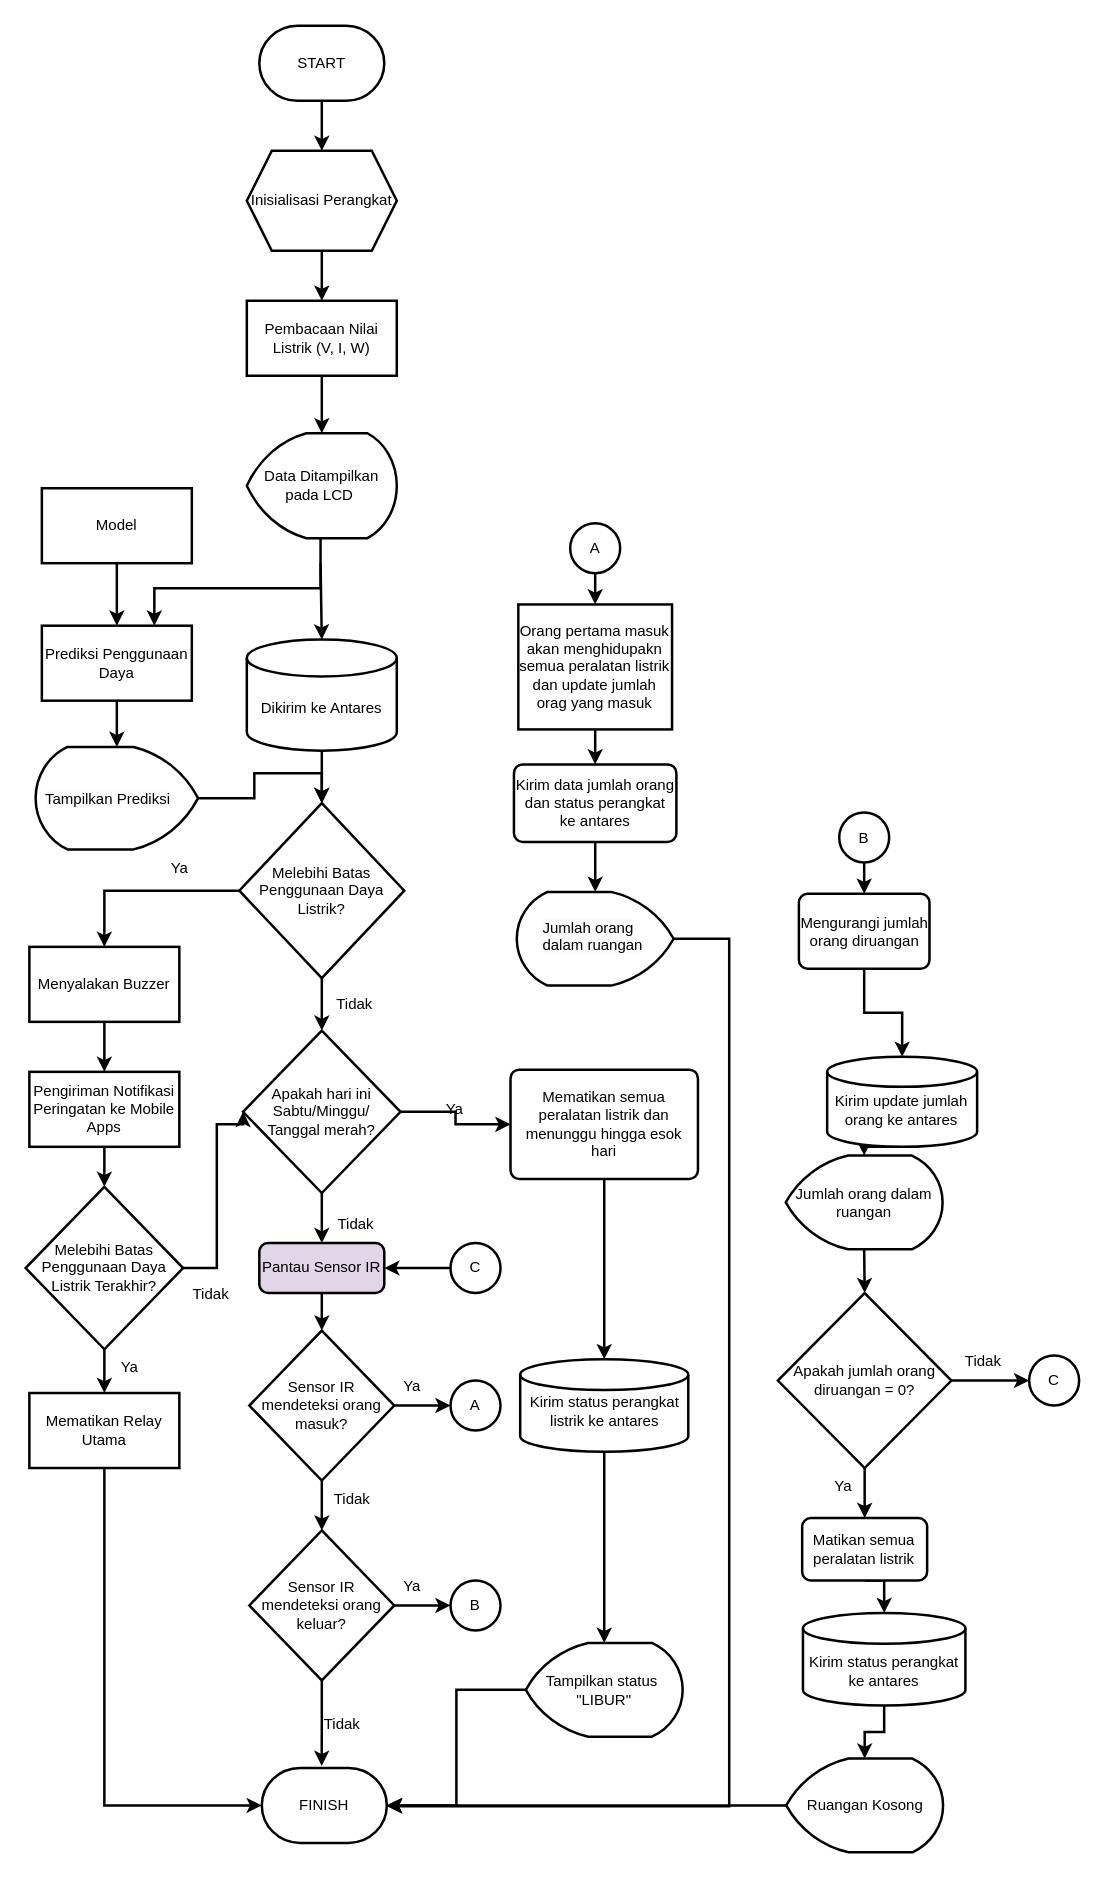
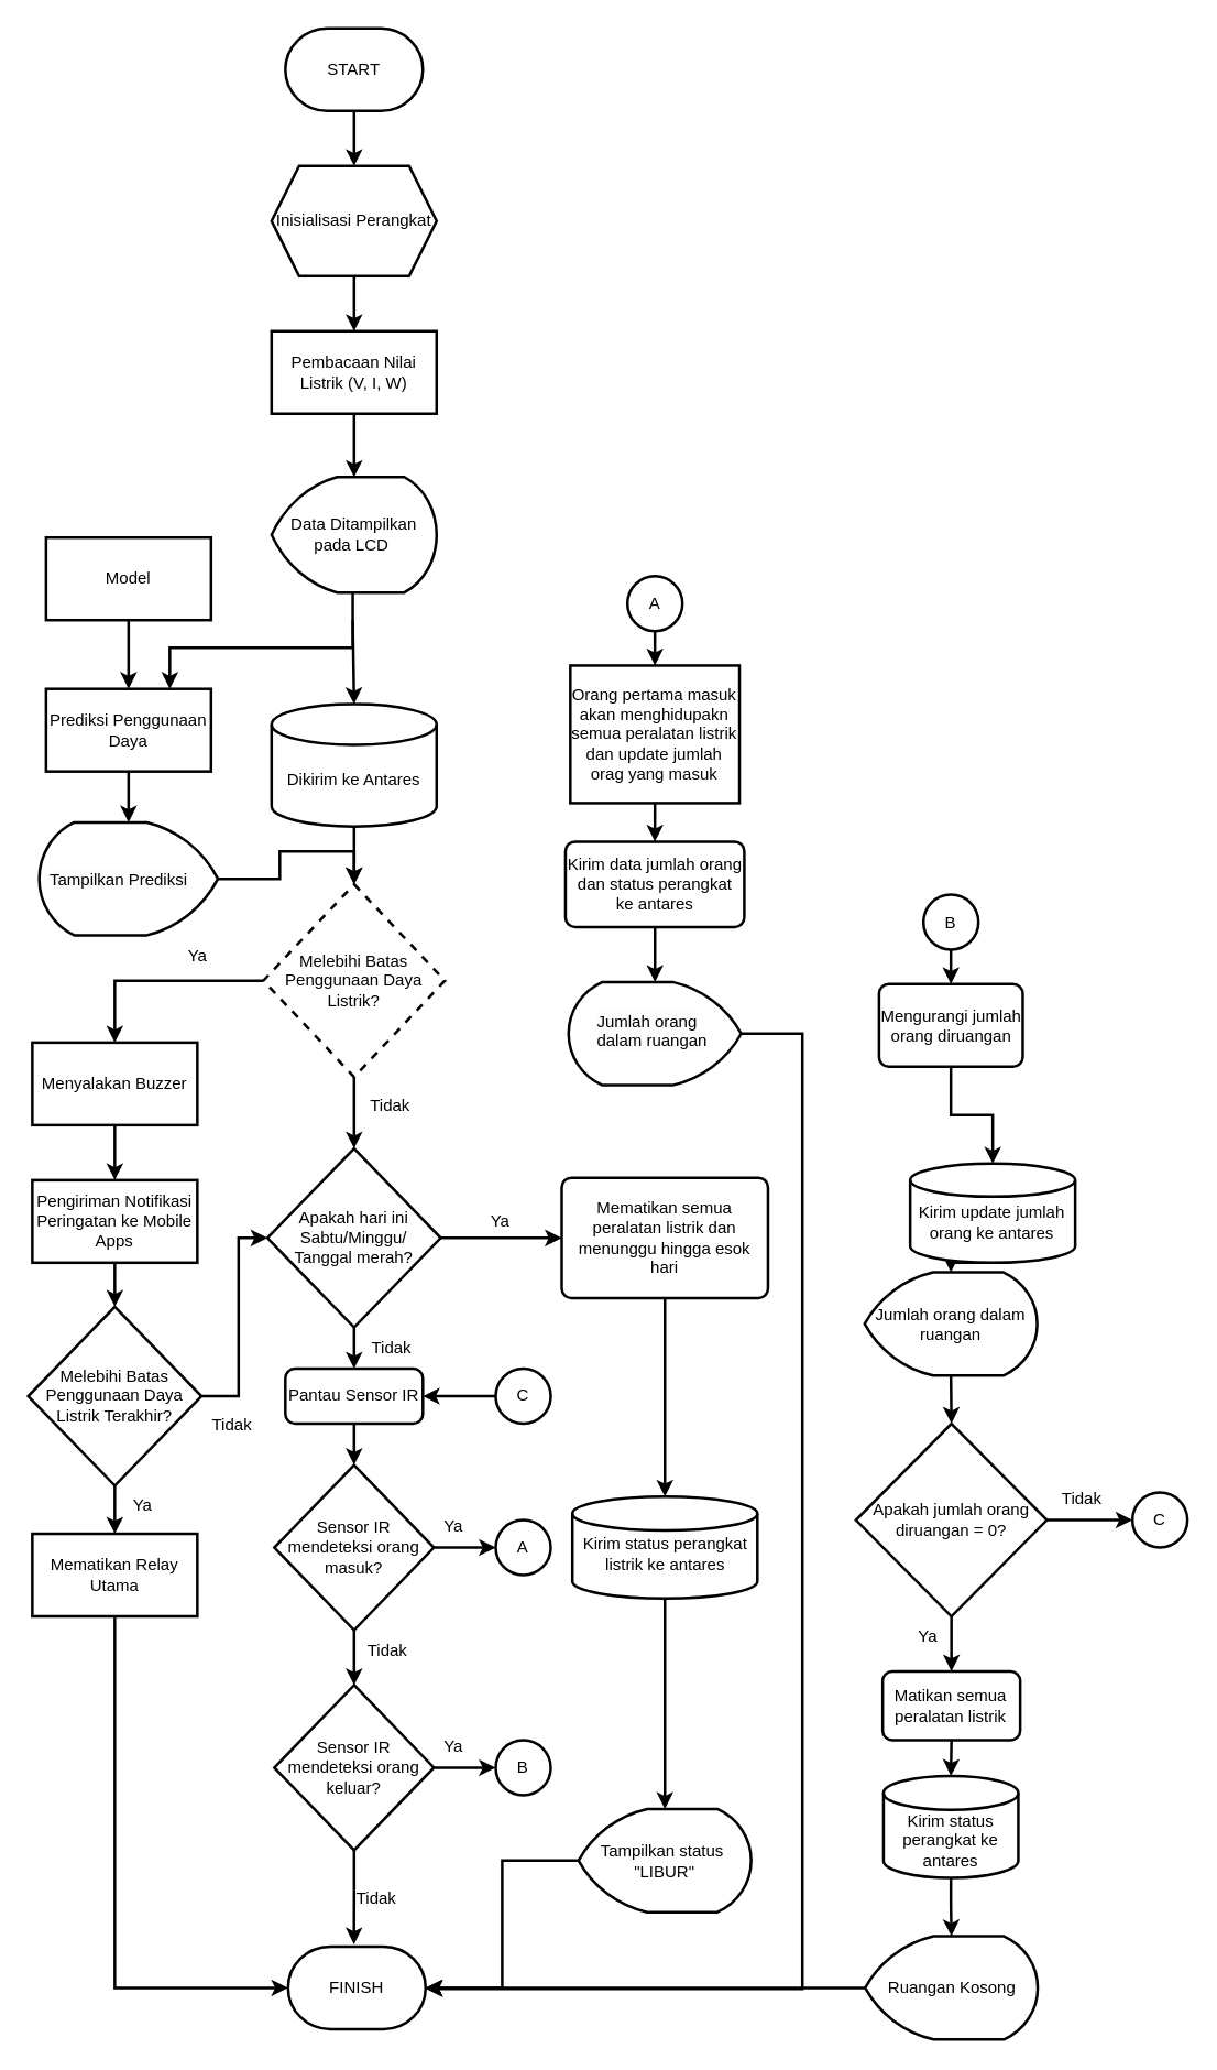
- <mxCell id="11" value="Melebihi Batas Penggunaan Daya Listrik?" style="rhombus;whiteSpace=wrap;html=1;strokeWidth=2;" parent="1" vertex="1"><mxGeometry x="191" y="642" width="132" height="140" as="geometry" /></mxCell>
+ <mxCell id="11" value="Melebihi Batas Penggunaan Daya Listrik?" style="rhombus;whiteSpace=wrap;html=1;strokeWidth=2;dashed=1;" parent="1" vertex="1"><mxGeometry x="191" y="642" width="132" height="140" as="geometry" /></mxCell>
- <mxCell id="24" value="Apakah hari ini Sabtu/Minggu/&lt;div&gt;Tanggal merah?&lt;/div&gt;" style="strokeWidth=2;html=1;shape=mxgraph.flowchart.decision;whiteSpace=wrap;" parent="1" vertex="1"><mxGeometry x="194" y="824" width="126" height="130" as="geometry" /></mxCell>
+ <mxCell id="24" value="Apakah hari ini Sabtu/Minggu/&lt;div&gt;Tanggal merah?&lt;/div&gt;" style="strokeWidth=2;html=1;shape=mxgraph.flowchart.decision;whiteSpace=wrap;" parent="1" vertex="1"><mxGeometry x="194" y="834" width="126" height="130" as="geometry" /></mxCell>
- <mxCell id="28" value="Pantau Sensor IR" style="rounded=1;whiteSpace=wrap;html=1;absoluteArcSize=1;arcSize=14;strokeWidth=2;fillColor=#e1d5e7;" parent="1" vertex="1"><mxGeometry x="207" y="994" width="100" height="40" as="geometry" /></mxCell>
+ <mxCell id="28" value="Pantau Sensor IR" style="rounded=1;whiteSpace=wrap;html=1;absoluteArcSize=1;arcSize=14;strokeWidth=2;" parent="1" vertex="1"><mxGeometry x="207" y="994" width="100" height="40" as="geometry" /></mxCell>
- <mxCell id="89" value="Kirim status perangkat ke antares" style="strokeWidth=2;html=1;shape=mxgraph.flowchart.database;whiteSpace=wrap;spacingTop=20;" parent="1" vertex="1"><mxGeometry x="642" y="1290" width="130" height="74" as="geometry" /></mxCell>
+ <mxCell id="89" value="Kirim status perangkat ke antares" style="strokeWidth=2;html=1;shape=mxgraph.flowchart.database;whiteSpace=wrap;spacingTop=20;" parent="1" vertex="1"><mxGeometry x="642" y="1290" width="98" height="74" as="geometry" /></mxCell>
